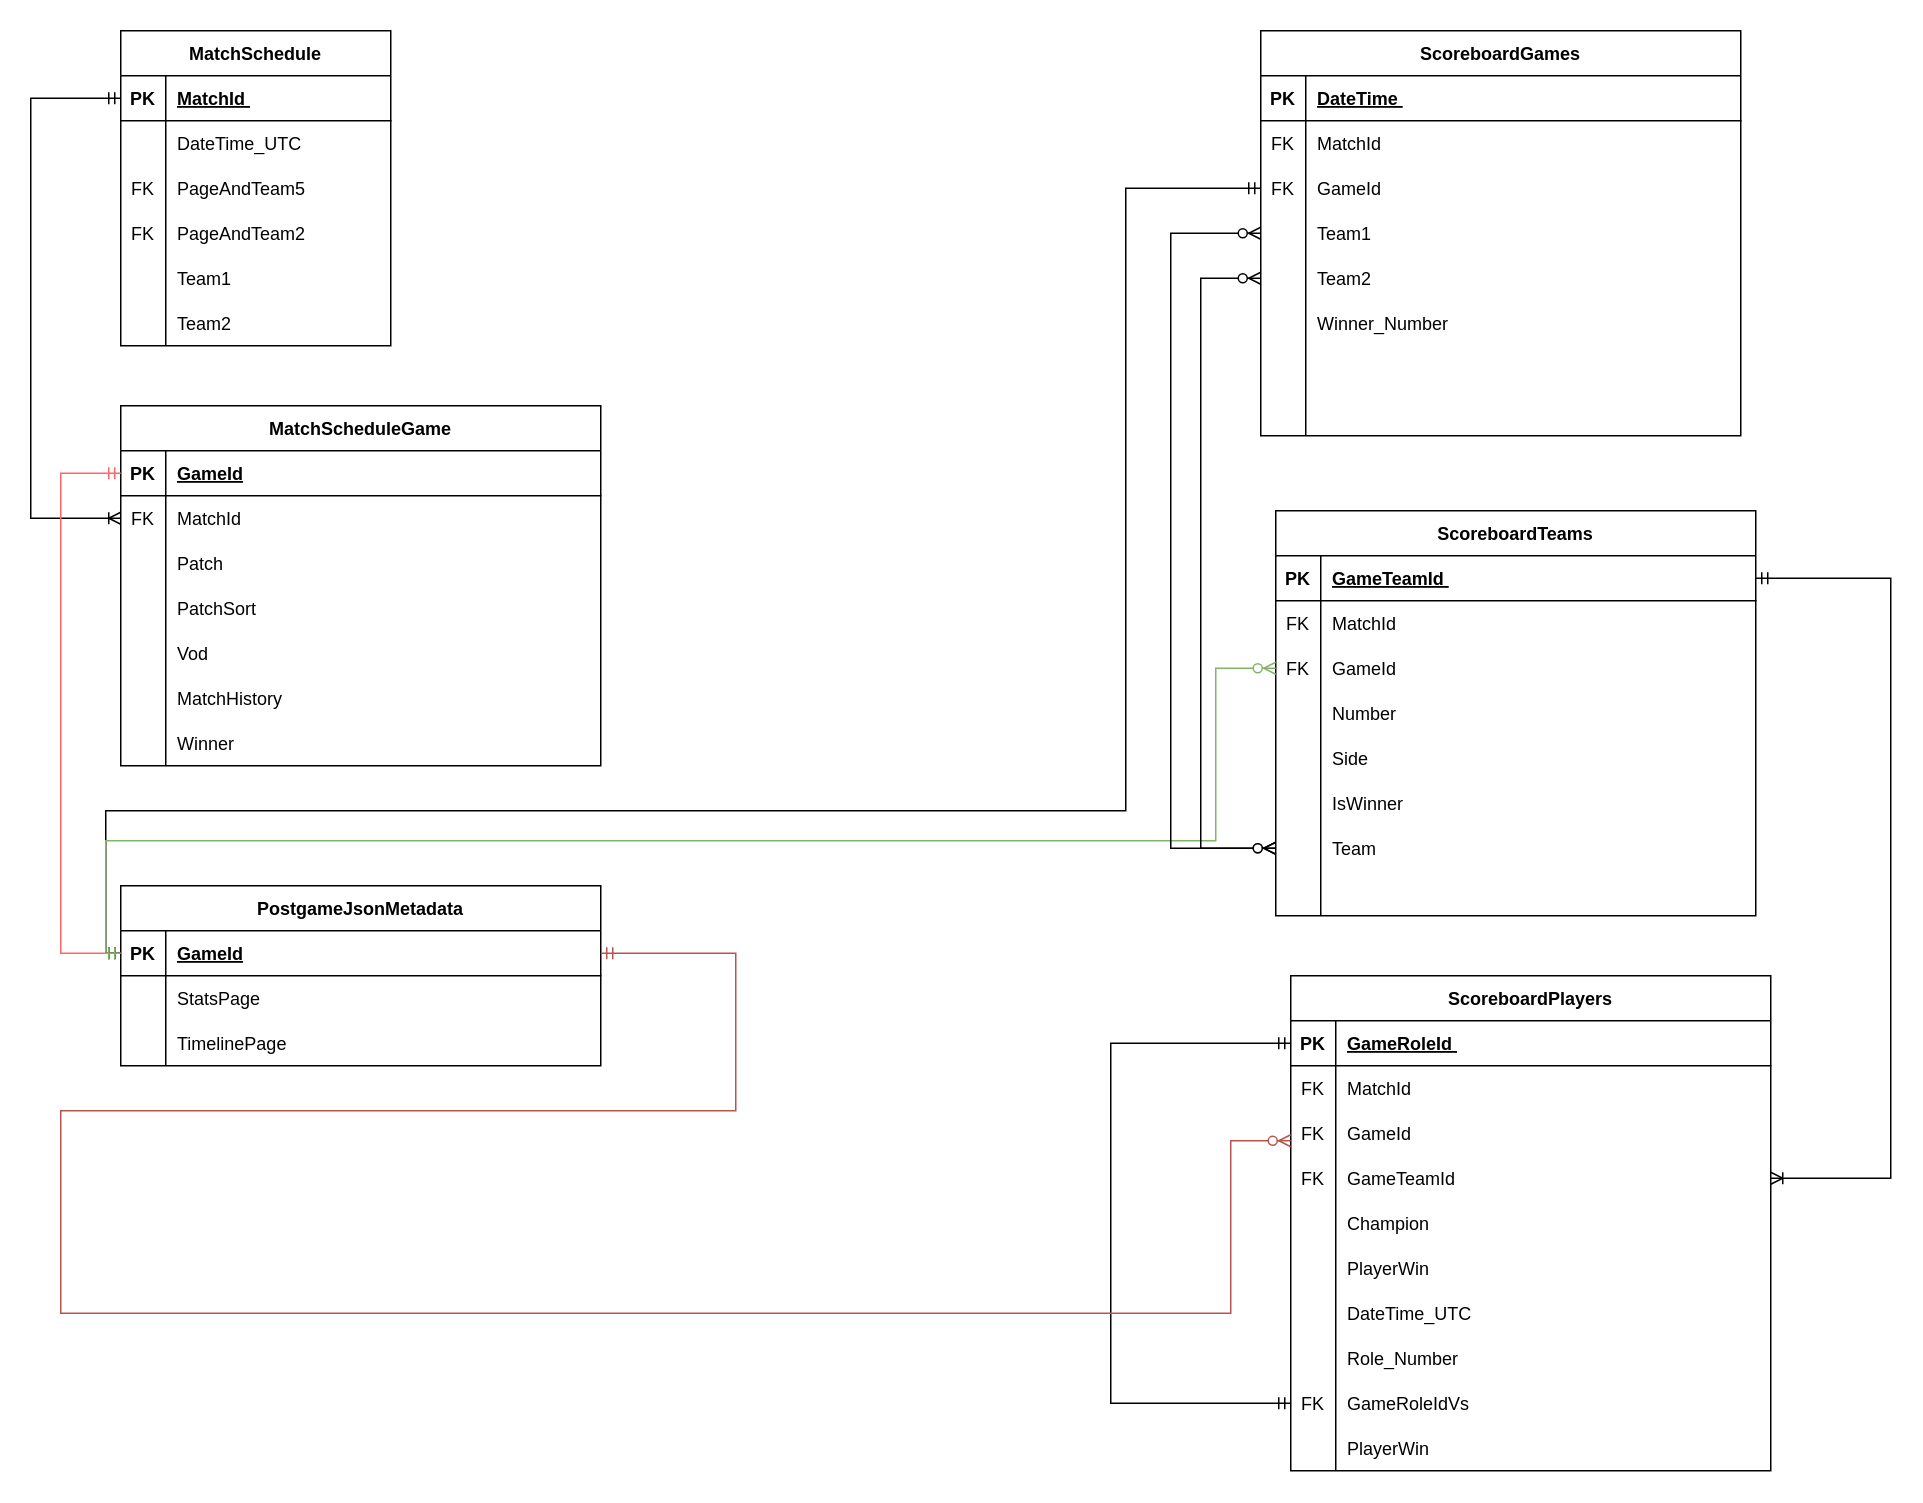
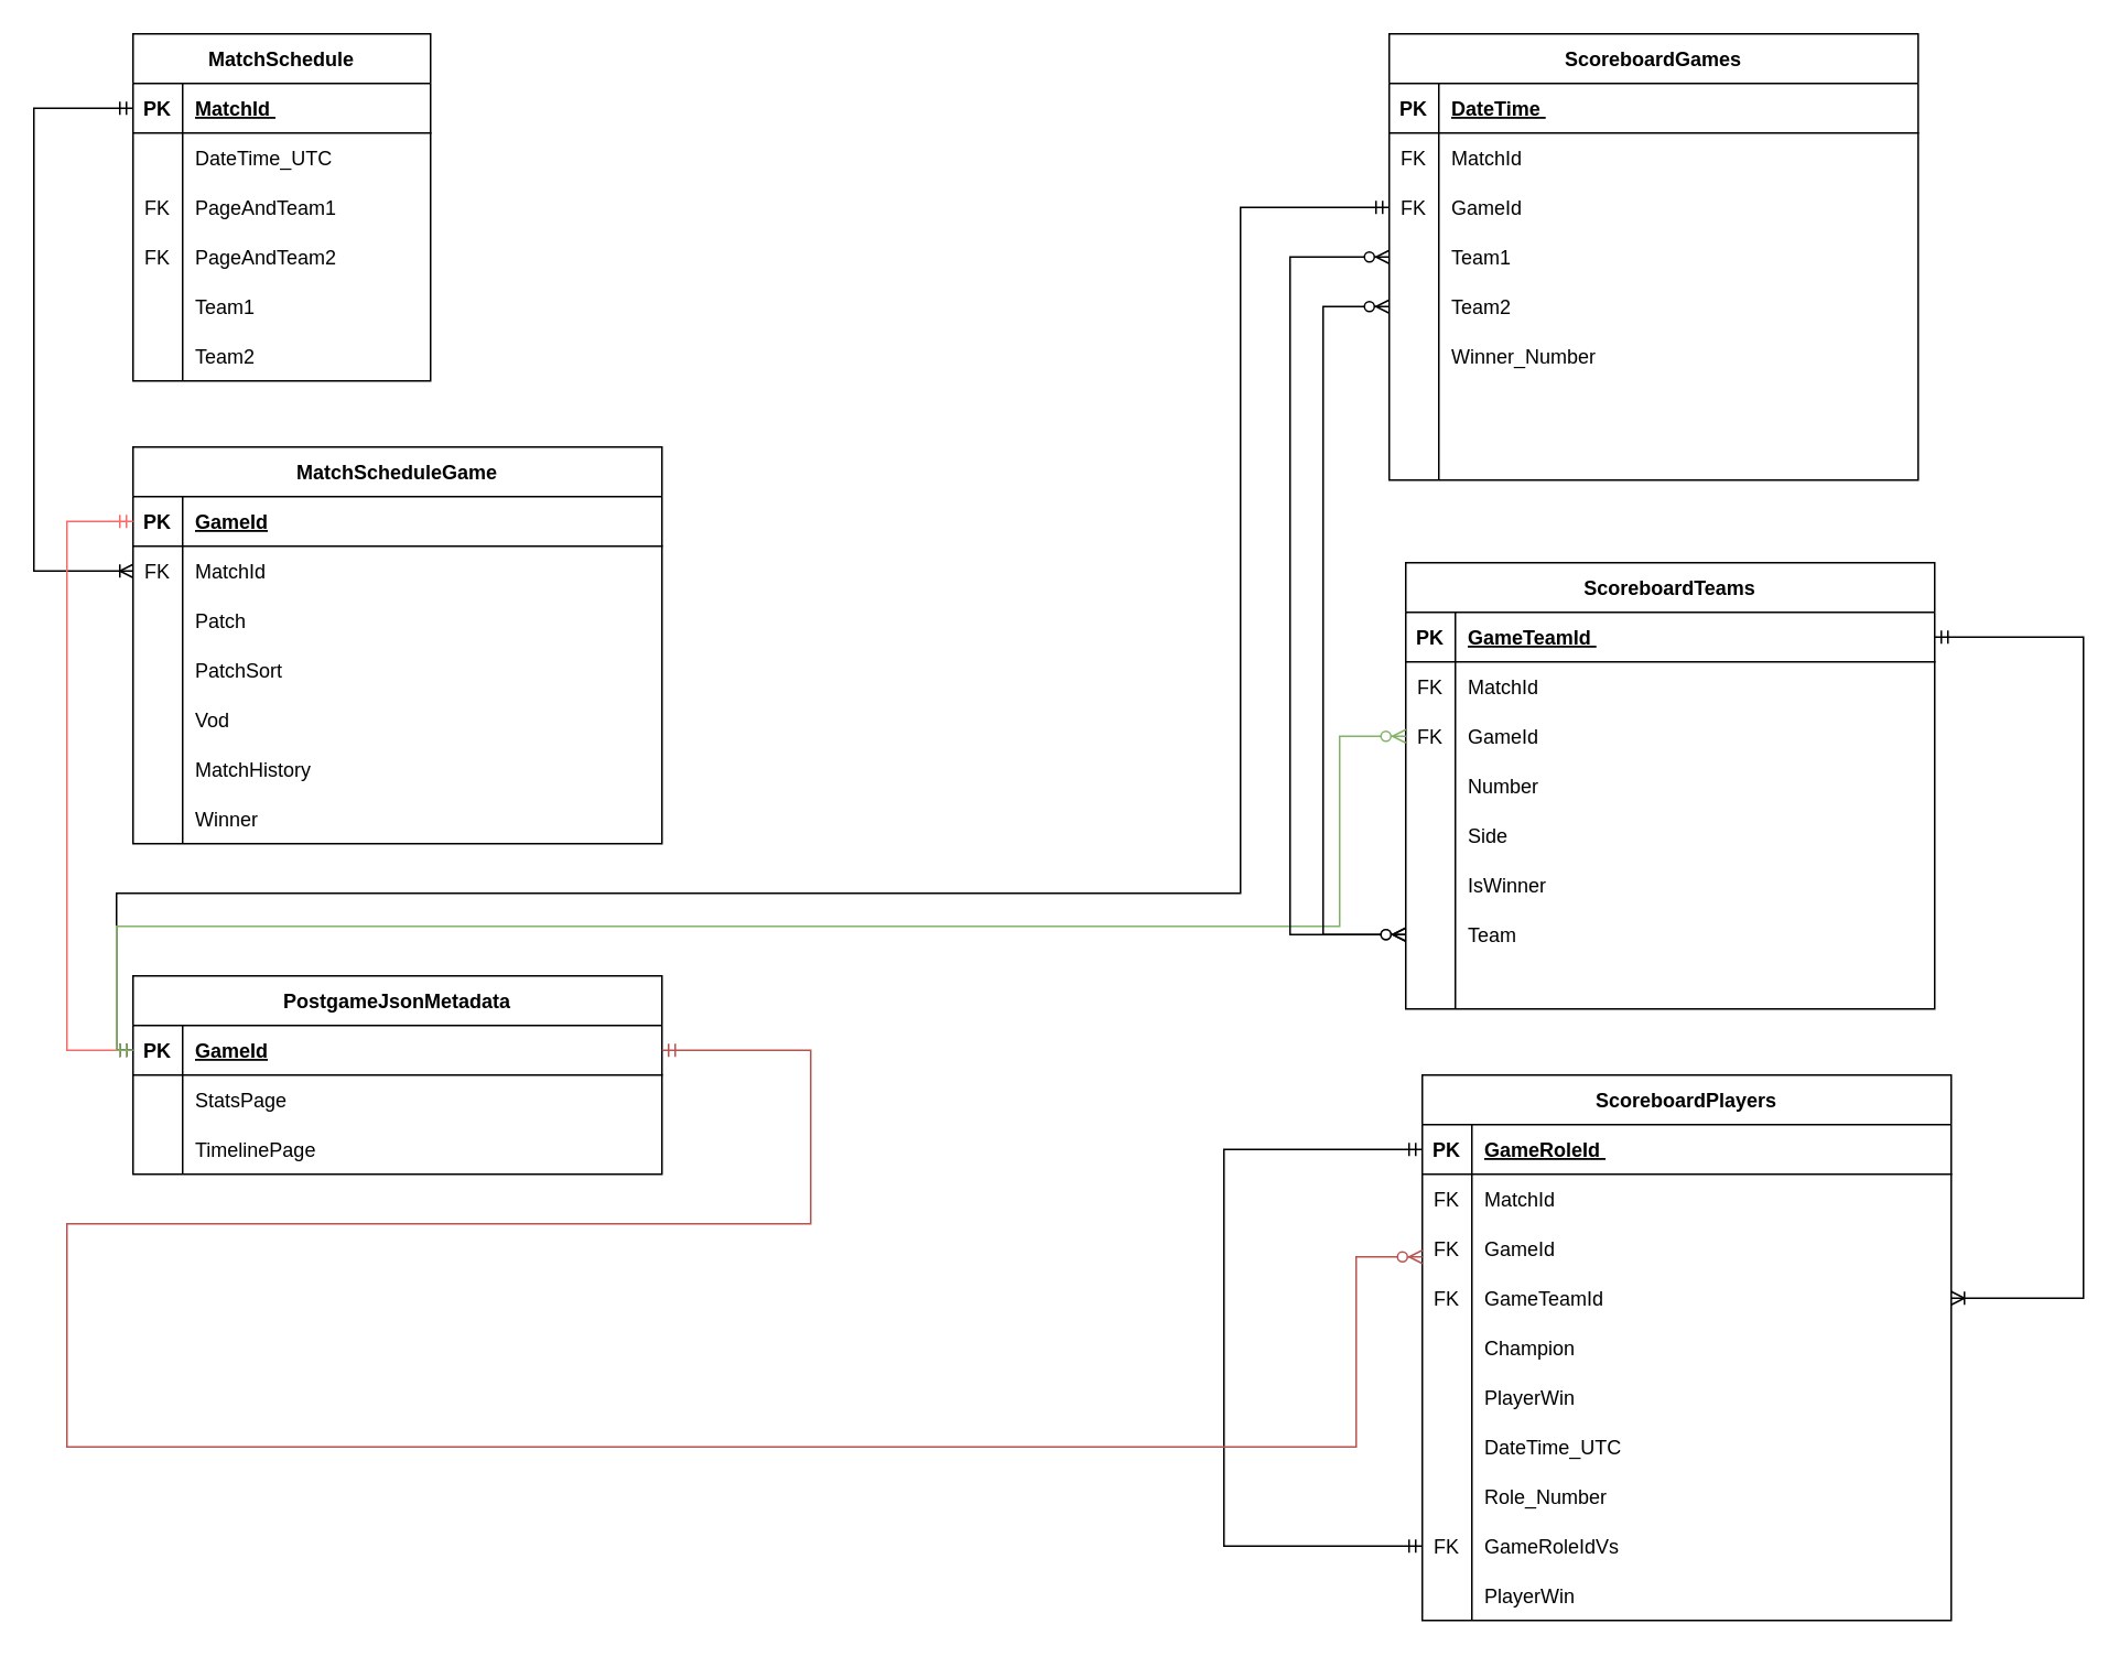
- <mxCell id="11" value="PageAndTeam5 " style="shape=partialRectangle;connectable=0;fillColor=none;top=0;left=0;bottom=0;right=0;align=left;spacingLeft=6;overflow=hidden;" parent="9" vertex="1"><mxGeometry x="30" width="150" height="30" as="geometry"><mxRectangle width="150" height="30" as="alternateBounds" /></mxGeometry></mxCell>
+ <mxCell id="11" value="PageAndTeam1 " style="shape=partialRectangle;connectable=0;fillColor=none;top=0;left=0;bottom=0;right=0;align=left;spacingLeft=6;overflow=hidden;" parent="9" vertex="1"><mxGeometry x="30" width="150" height="30" as="geometry"><mxRectangle width="150" height="30" as="alternateBounds" /></mxGeometry></mxCell>
